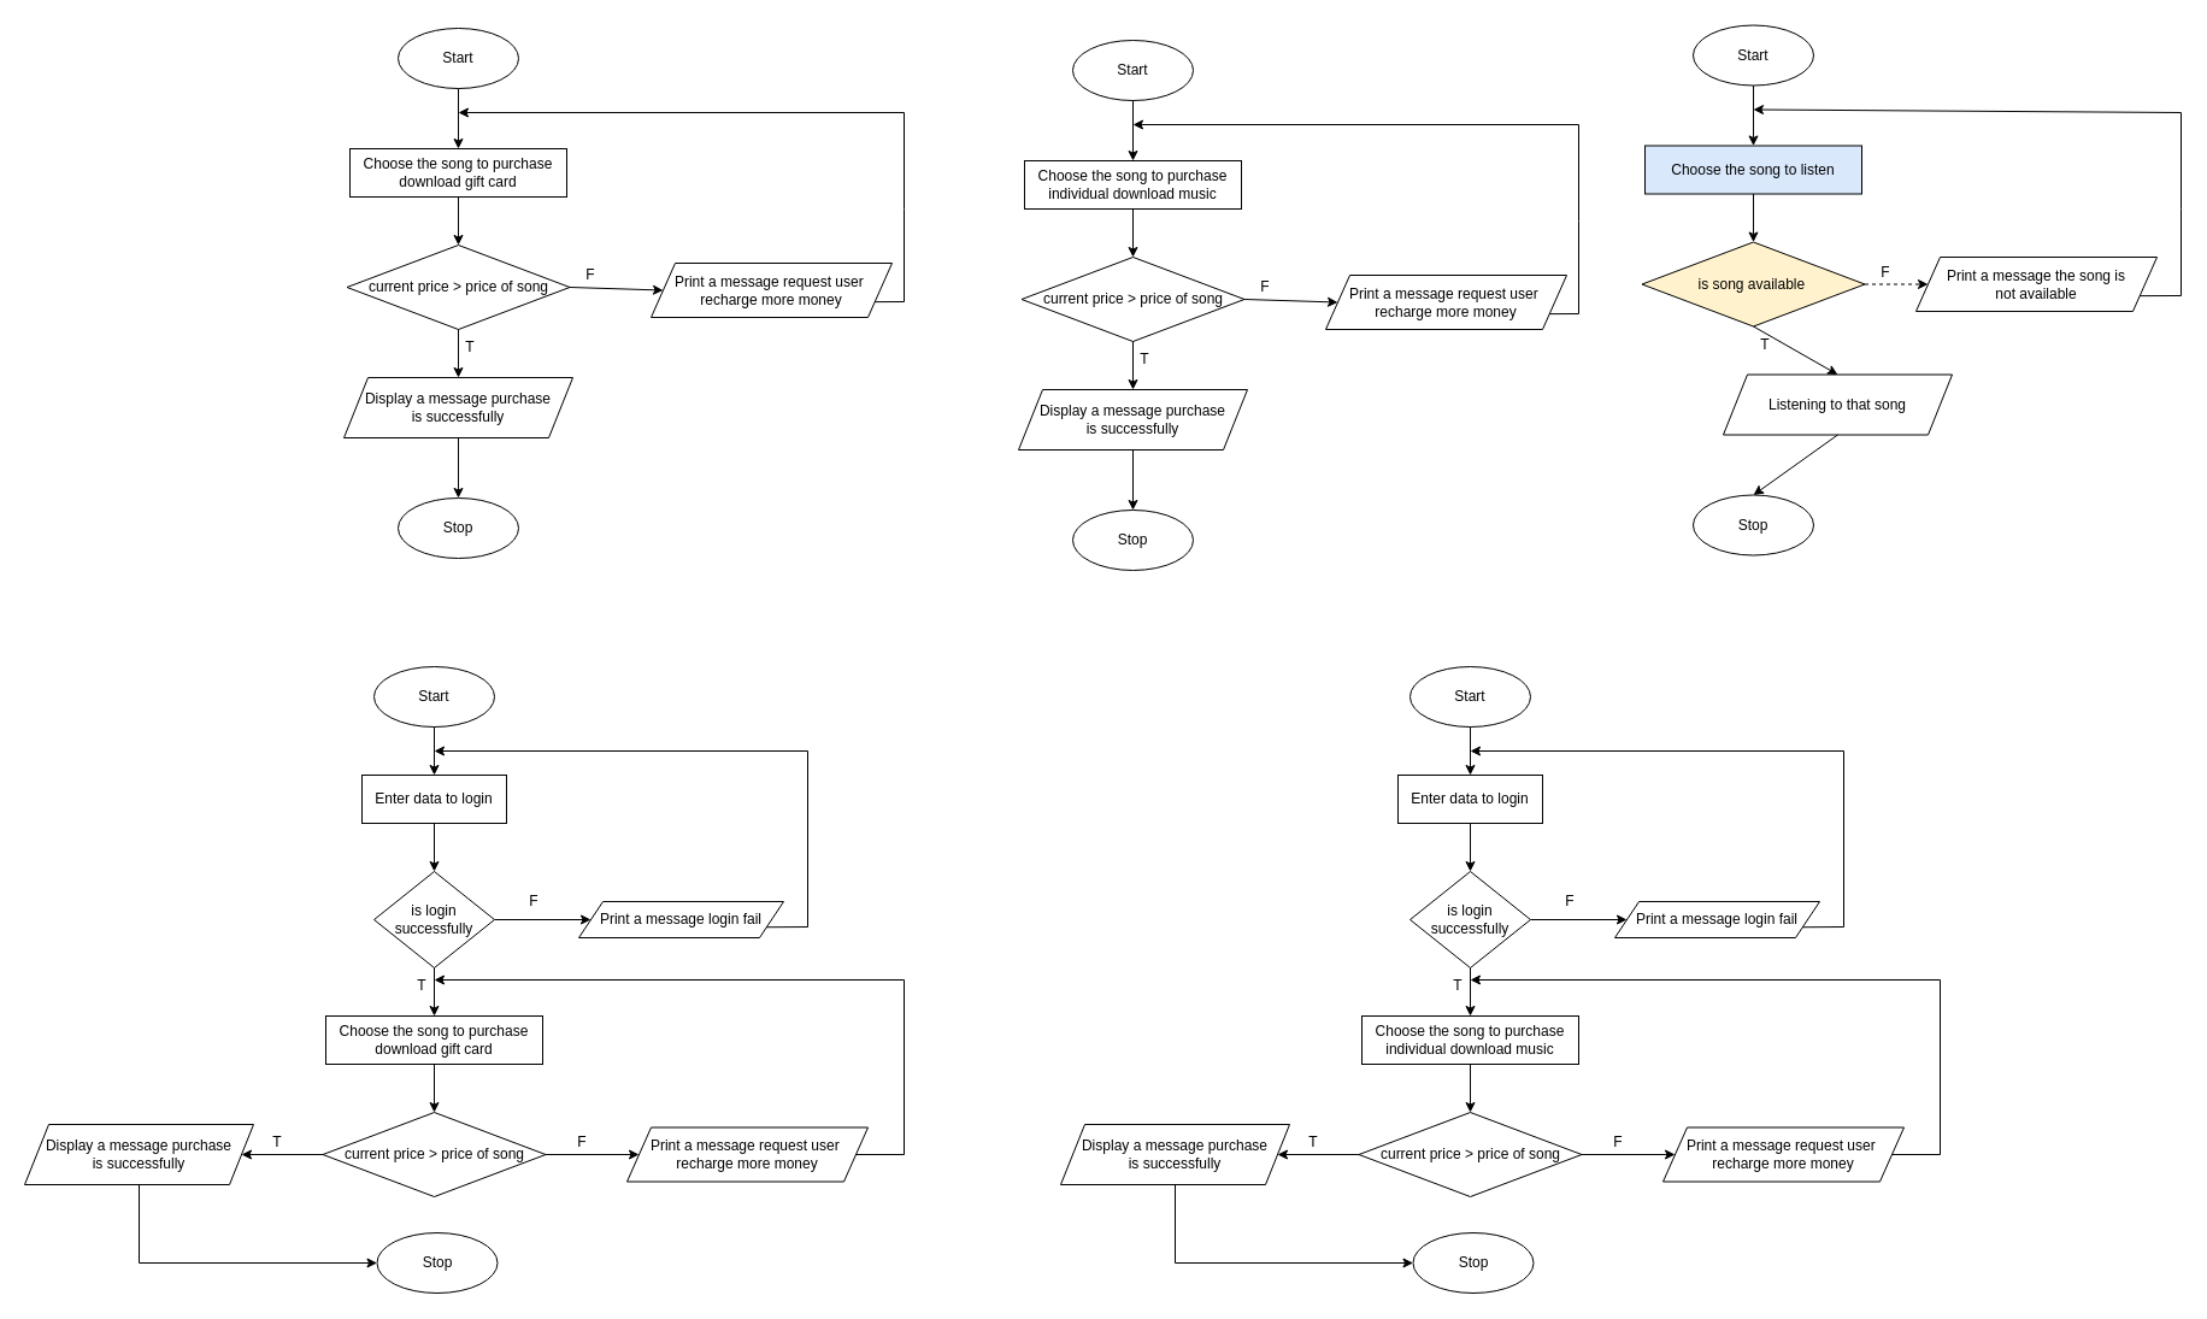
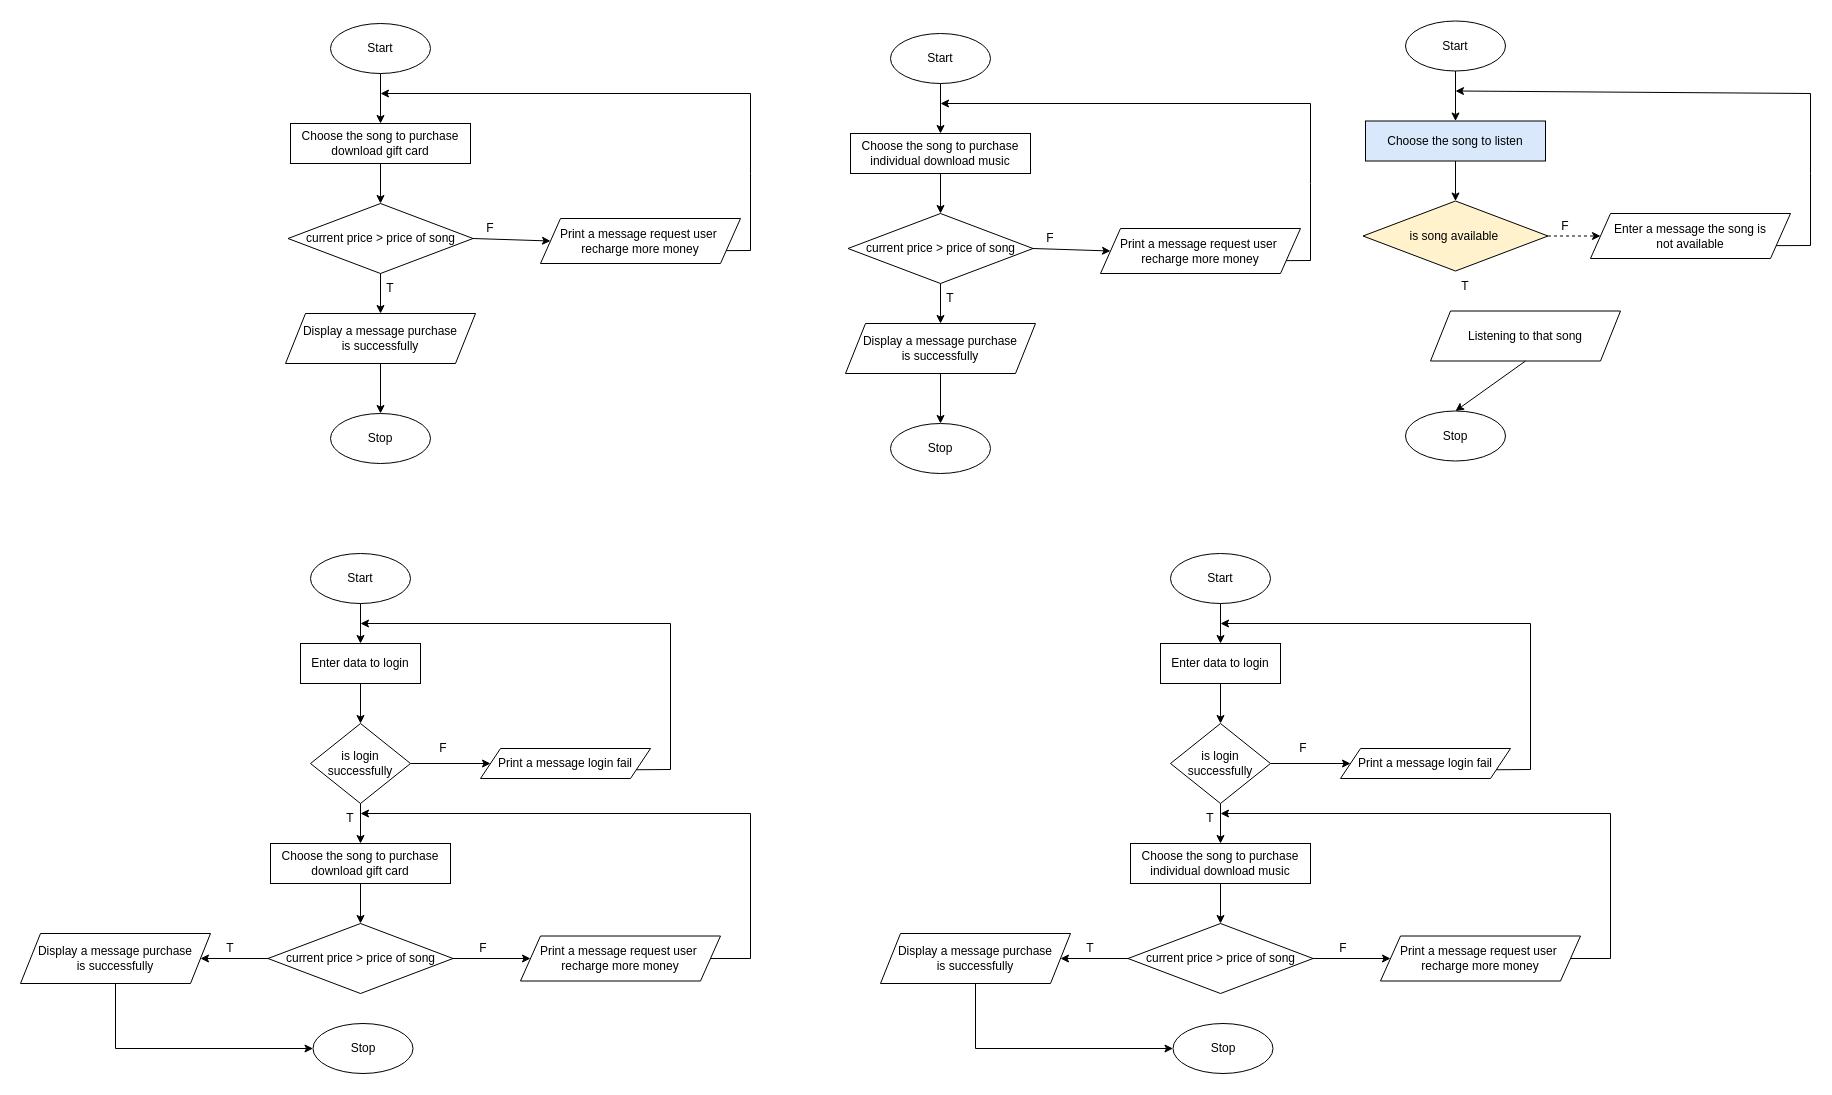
- <mxCell id="85" value="Print a message the song is&lt;br&gt;not available" style="shape=parallelogram;perimeter=parallelogramPerimeter;whiteSpace=wrap;html=1;fixedSize=1;" vertex="1" parent="1"><mxGeometry x="1590" y="213" width="200" height="45" as="geometry" /></mxCell>
+ <mxCell id="85" value="Enter a message the song is&lt;br&gt;not available" style="shape=parallelogram;perimeter=parallelogramPerimeter;whiteSpace=wrap;html=1;fixedSize=1;" vertex="1" parent="1"><mxGeometry x="1590" y="213" width="200" height="45" as="geometry" /></mxCell>
- <mxCell id="81" value="" style="endArrow=classic;html=1;rounded=0;exitX=0.5;exitY=1;exitDx=0;exitDy=0;entryX=0.5;entryY=0;entryDx=0;entryDy=0;" edge="1" parent="1" source="77" target="80"><mxGeometry width="50" height="50" relative="1" as="geometry"><mxPoint x="1505" y="290.5" as="sourcePoint" /><mxPoint x="1555" y="240.5" as="targetPoint" /></mxGeometry></mxCell>
